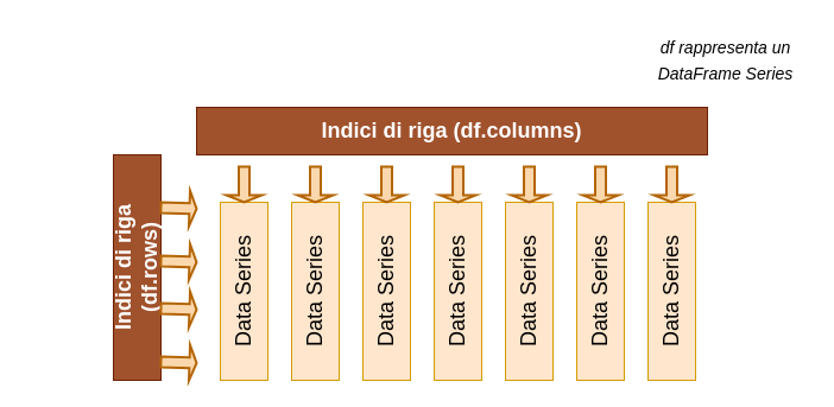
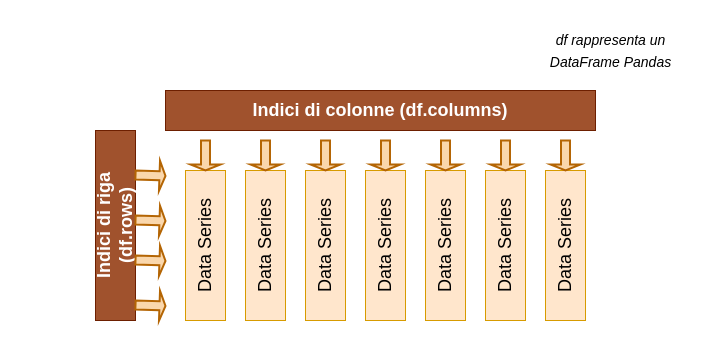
- <mxCell id="22" value="&lt;font style=&quot;font-size: 14px;&quot;&gt;&lt;i style=&quot;&quot;&gt;df rappresenta un &lt;br&gt;DataFrame Series&lt;/i&gt;&lt;/font&gt;" style="text;html=1;align=center;verticalAlign=middle;resizable=0;points=[];autosize=1;strokeColor=none;fillColor=none;fontSize=18;fontColor=#000000;" vertex="1" parent="1"><mxGeometry x="540" y="20" width="140" height="60" as="geometry" /></mxCell>
+ <mxCell id="22" value="&lt;font style=&quot;font-size: 14px;&quot;&gt;&lt;i style=&quot;&quot;&gt;df rappresenta un &lt;br&gt;DataFrame Pandas&lt;/i&gt;&lt;/font&gt;" style="text;html=1;align=center;verticalAlign=middle;resizable=0;points=[];autosize=1;strokeColor=none;fillColor=none;fontSize=18;fontColor=#000000;" vertex="1" parent="1"><mxGeometry x="540" y="20" width="140" height="60" as="geometry" /></mxCell>
- <mxCell id="2" value="&lt;font style=&quot;font-size: 18px;&quot;&gt;&lt;b&gt;Indici di riga (df.columns)&lt;/b&gt;&lt;/font&gt;" style="rounded=0;whiteSpace=wrap;html=1;fillColor=#a0522d;fontColor=#ffffff;strokeColor=#6D1F00;" vertex="1" parent="1"><mxGeometry x="165" y="90" width="430" height="40" as="geometry" /></mxCell>
+ <mxCell id="2" value="&lt;font style=&quot;font-size: 18px;&quot;&gt;&lt;b&gt;Indici di colonne (df.columns)&lt;/b&gt;&lt;/font&gt;" style="rounded=0;whiteSpace=wrap;html=1;fillColor=#a0522d;fontColor=#ffffff;strokeColor=#6D1F00;" vertex="1" parent="1"><mxGeometry x="165" y="90" width="430" height="40" as="geometry" /></mxCell>
